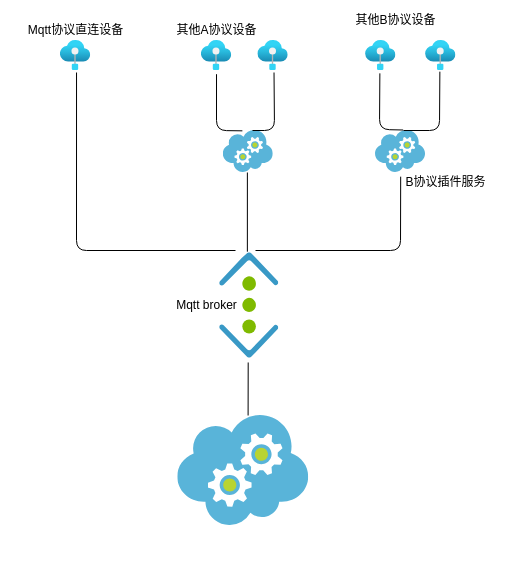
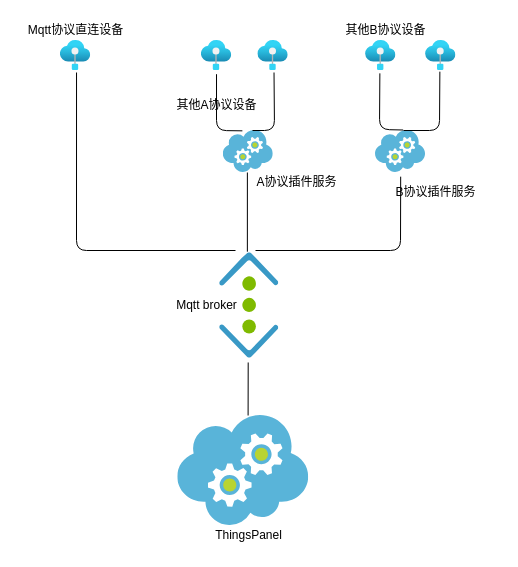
- <mxCell id="16" value="其他B协议设备" style="text;html=1;align=center;verticalAlign=middle;resizable=0;points=[];autosize=1;strokeColor=none;fillColor=none;" parent="1" vertex="1"><mxGeometry x="345.02" y="10" width="100" height="20" as="geometry" /></mxCell>
+ <mxCell id="16" value="其他B协议设备" style="text;html=1;align=center;verticalAlign=middle;resizable=0;points=[];autosize=1;strokeColor=none;fillColor=none;" parent="1" vertex="1"><mxGeometry x="335.02" y="20" width="100" height="20" as="geometry" /></mxCell>
- <mxCell id="12" value="其他A协议设备" style="text;html=1;align=center;verticalAlign=middle;resizable=0;points=[];autosize=1;strokeColor=none;fillColor=none;" parent="1" vertex="1"><mxGeometry x="166.03" y="20" width="100" height="20" as="geometry" /></mxCell>
+ <mxCell id="12" value="其他A协议设备" style="text;html=1;align=center;verticalAlign=middle;resizable=0;points=[];autosize=1;strokeColor=none;fillColor=none;" parent="1" vertex="1"><mxGeometry x="166.03" y="95" width="100" height="20" as="geometry" /></mxCell>
+ <mxCell id="5" value="A协议插件服务" style="text;html=1;align=center;verticalAlign=middle;resizable=0;points=[];autosize=1;strokeColor=none;fillColor=none;" parent="1" vertex="1"><mxGeometry x="246" y="172" width="100" height="20" as="geometry" /></mxCell>
- <mxCell id="25" value="B协议插件服务" style="text;html=1;align=center;verticalAlign=middle;resizable=0;points=[];autosize=1;strokeColor=none;fillColor=none;" parent="1" vertex="1"><mxGeometry x="395.48" y="172" width="100" height="20" as="geometry" /></mxCell>
+ <mxCell id="25" value="B协议插件服务" style="text;html=1;align=center;verticalAlign=middle;resizable=0;points=[];autosize=1;strokeColor=none;fillColor=none;" parent="1" vertex="1"><mxGeometry x="385.48" y="182" width="100" height="20" as="geometry" /></mxCell>
+ <mxCell id="4" value="ThingsPanel" style="text;html=1;align=center;verticalAlign=middle;resizable=0;points=[];autosize=1;strokeColor=none;fillColor=none;" parent="1" vertex="1"><mxGeometry x="207.75" y="525" width="80" height="20" as="geometry" /></mxCell>
